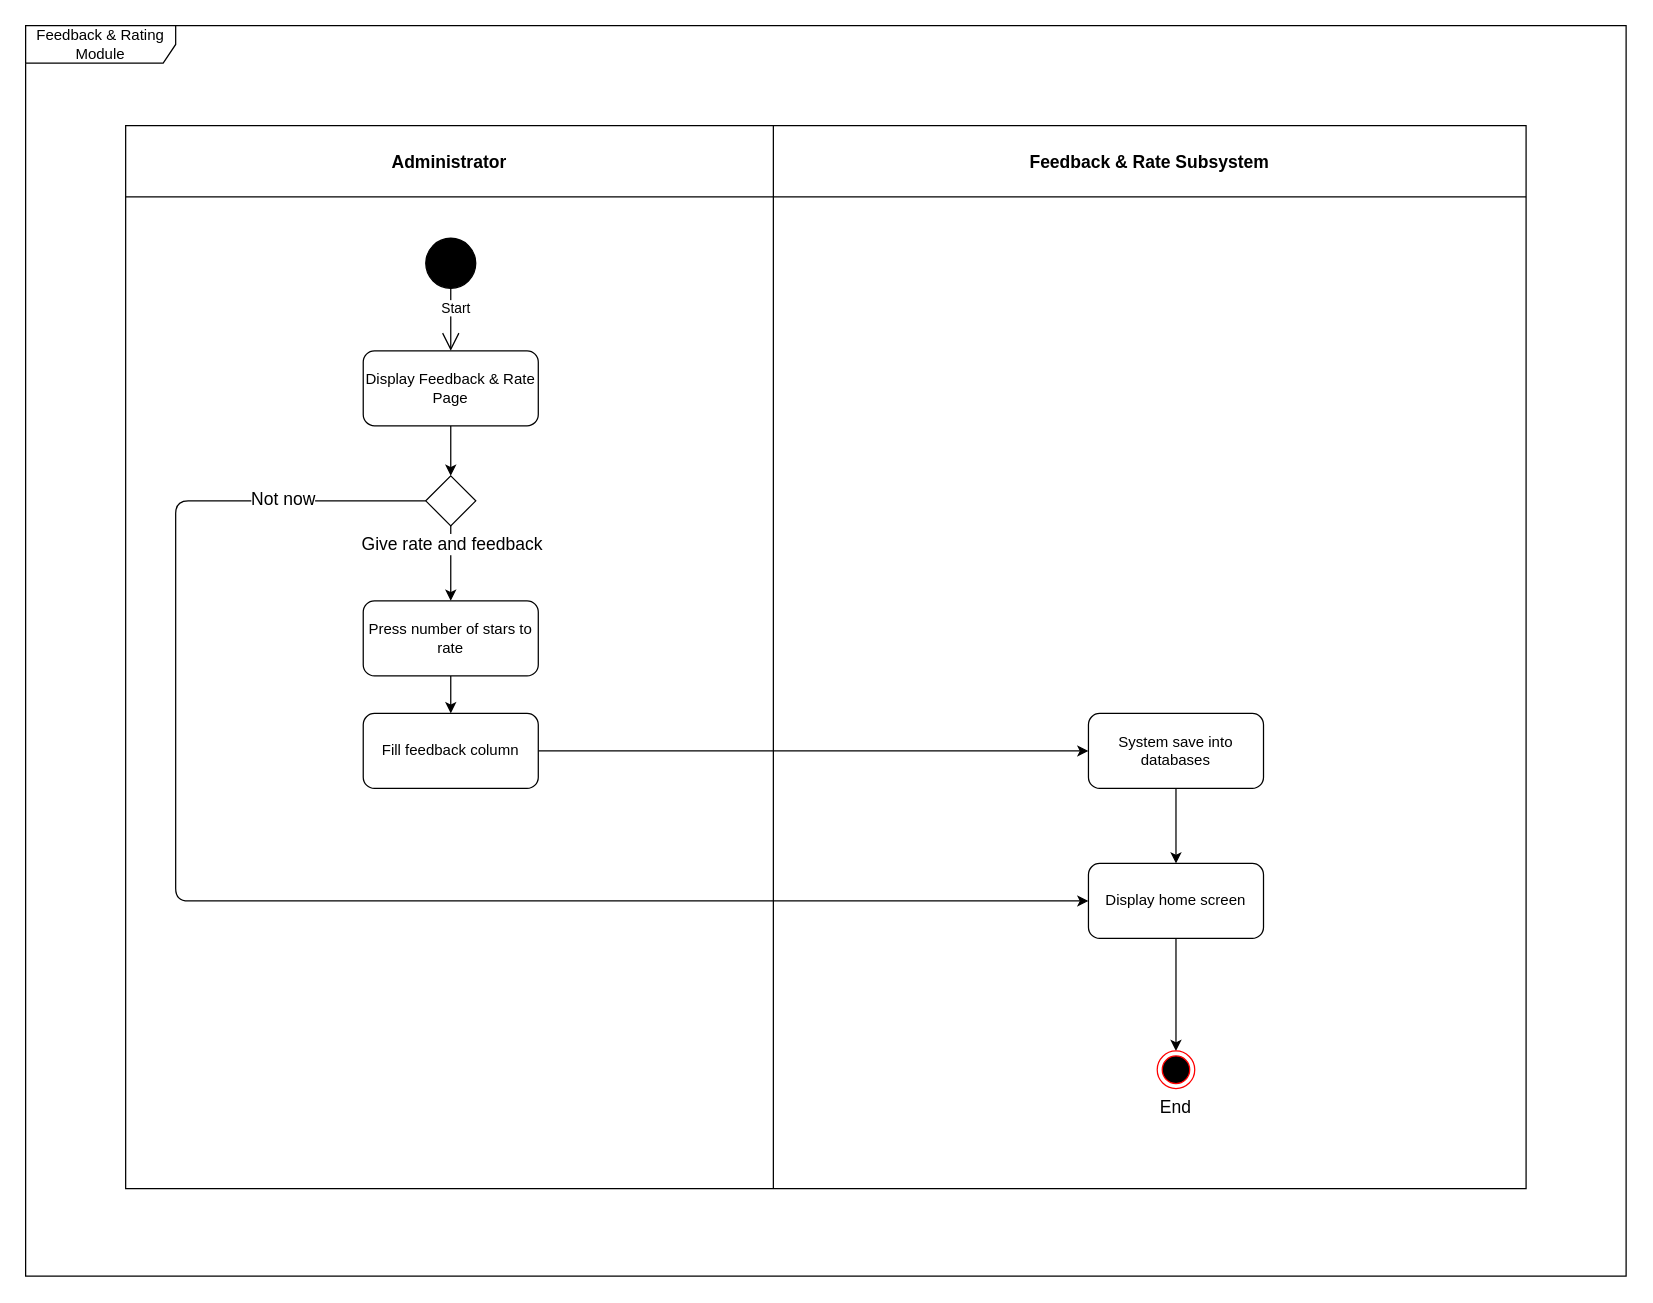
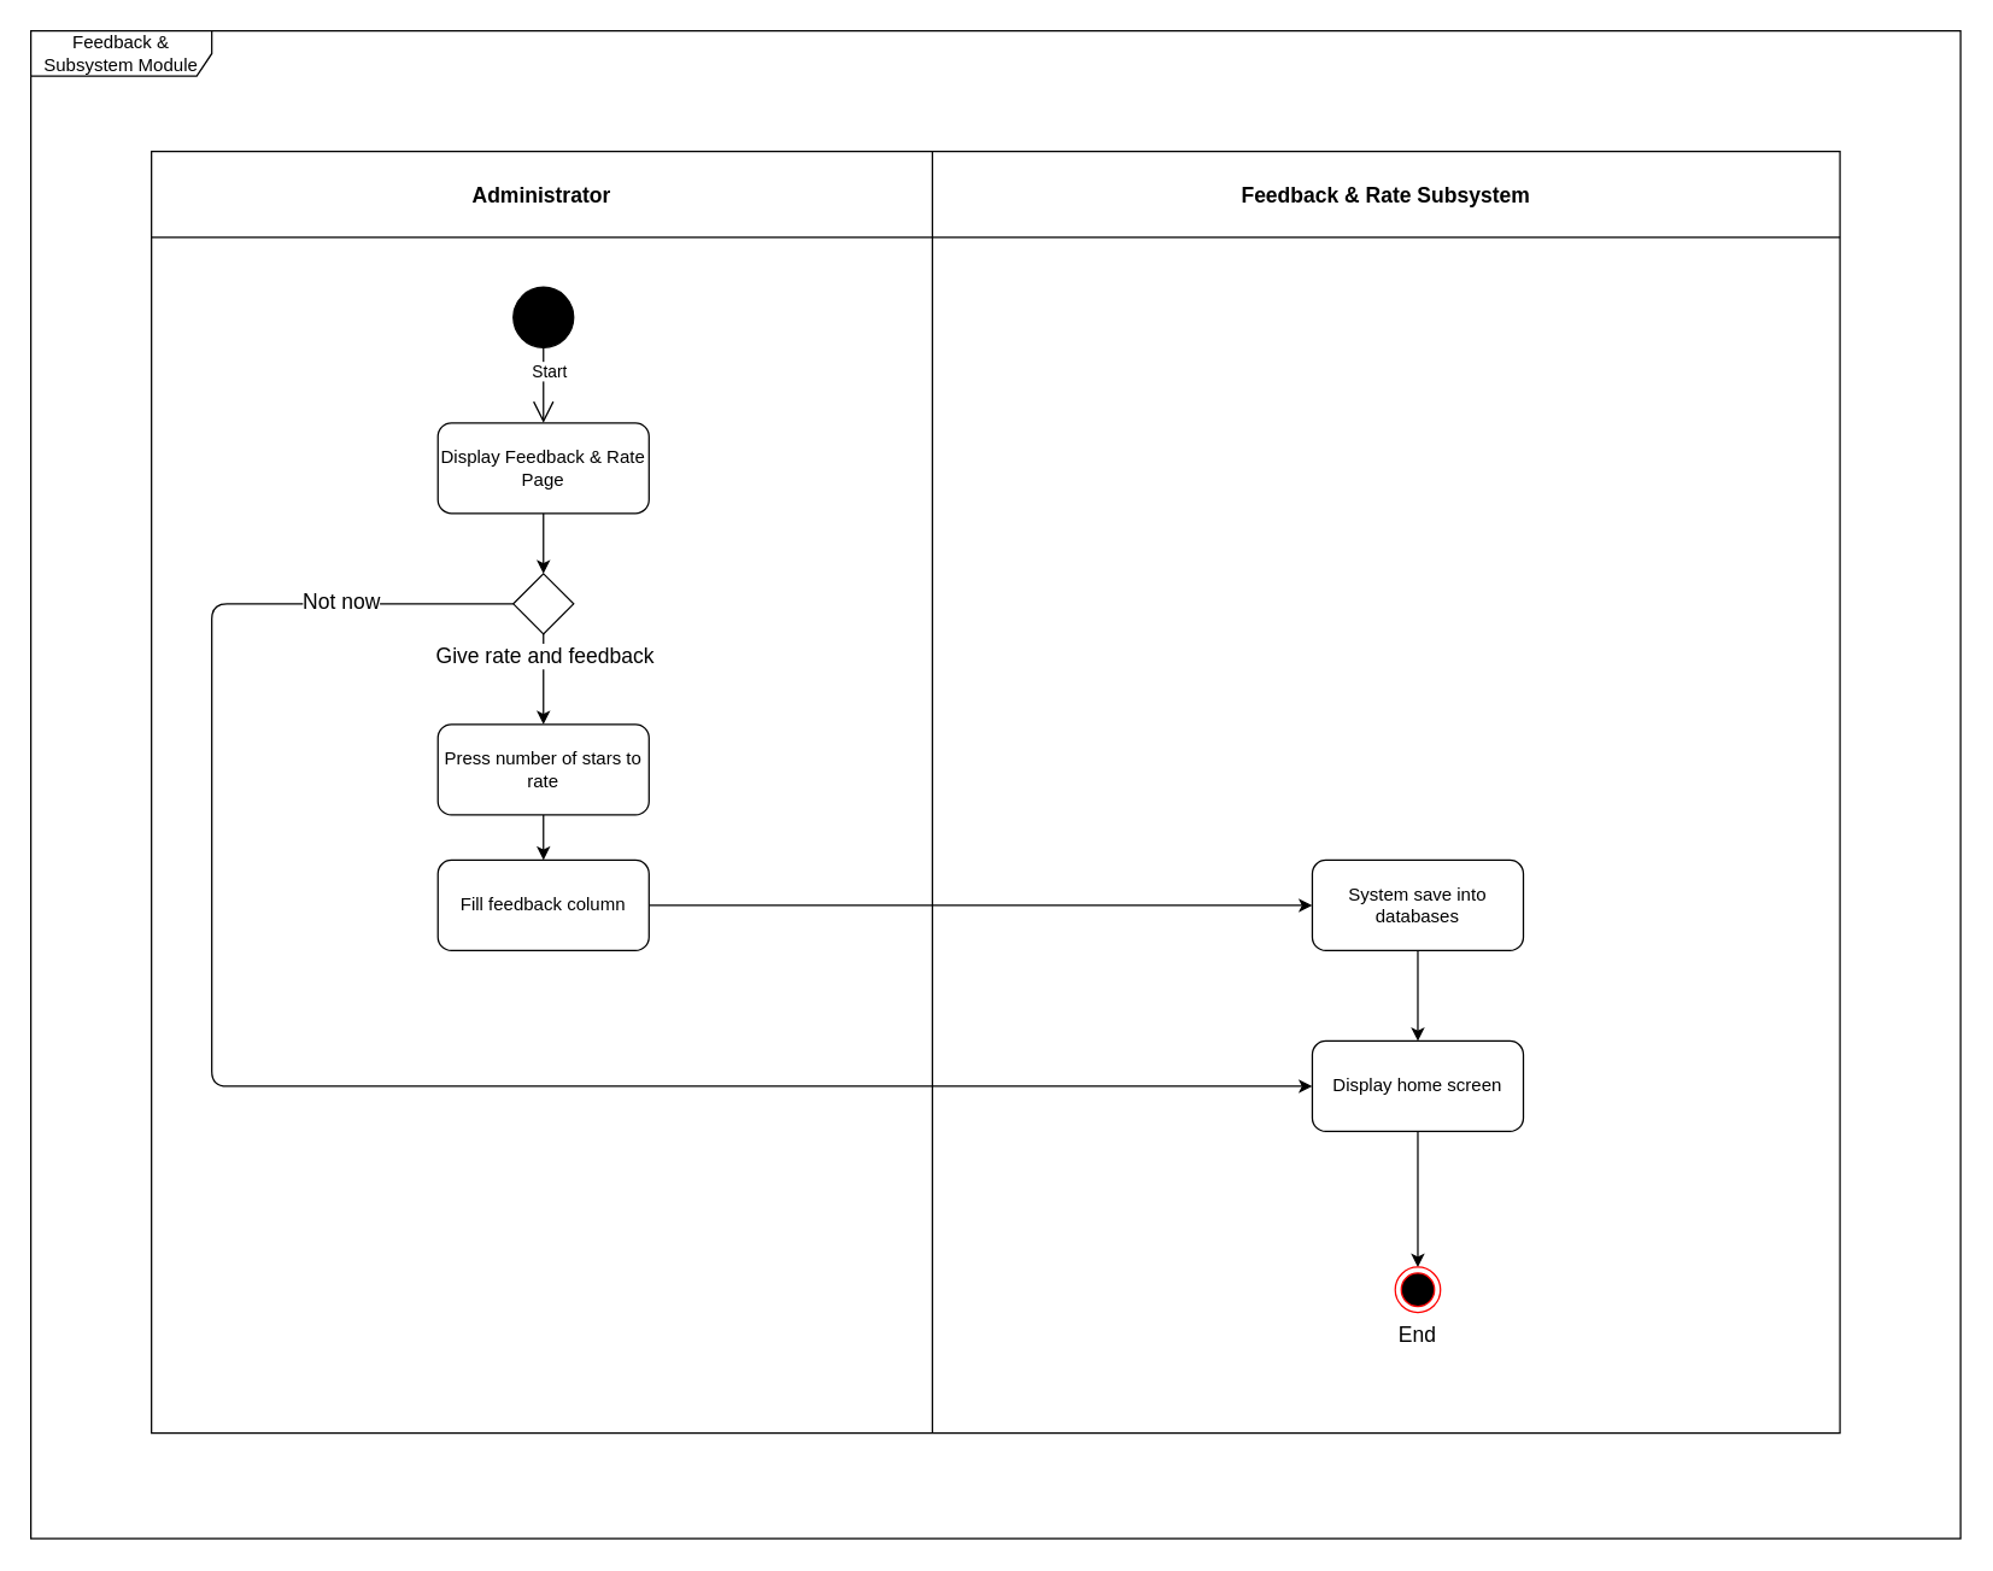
- <mxCell id="29" value="Feedback &amp;amp; Rating Module" style="shape=umlFrame;whiteSpace=wrap;html=1;width=120;height=30;" parent="1" vertex="1"><mxGeometry x="20" y="20" width="1280" height="1000" as="geometry" /></mxCell>
+ <mxCell id="29" value="Feedback &amp;amp; Subsystem Module" style="shape=umlFrame;whiteSpace=wrap;html=1;width=120;height=30;" parent="1" vertex="1"><mxGeometry x="20" y="20" width="1280" height="1000" as="geometry" /></mxCell>
